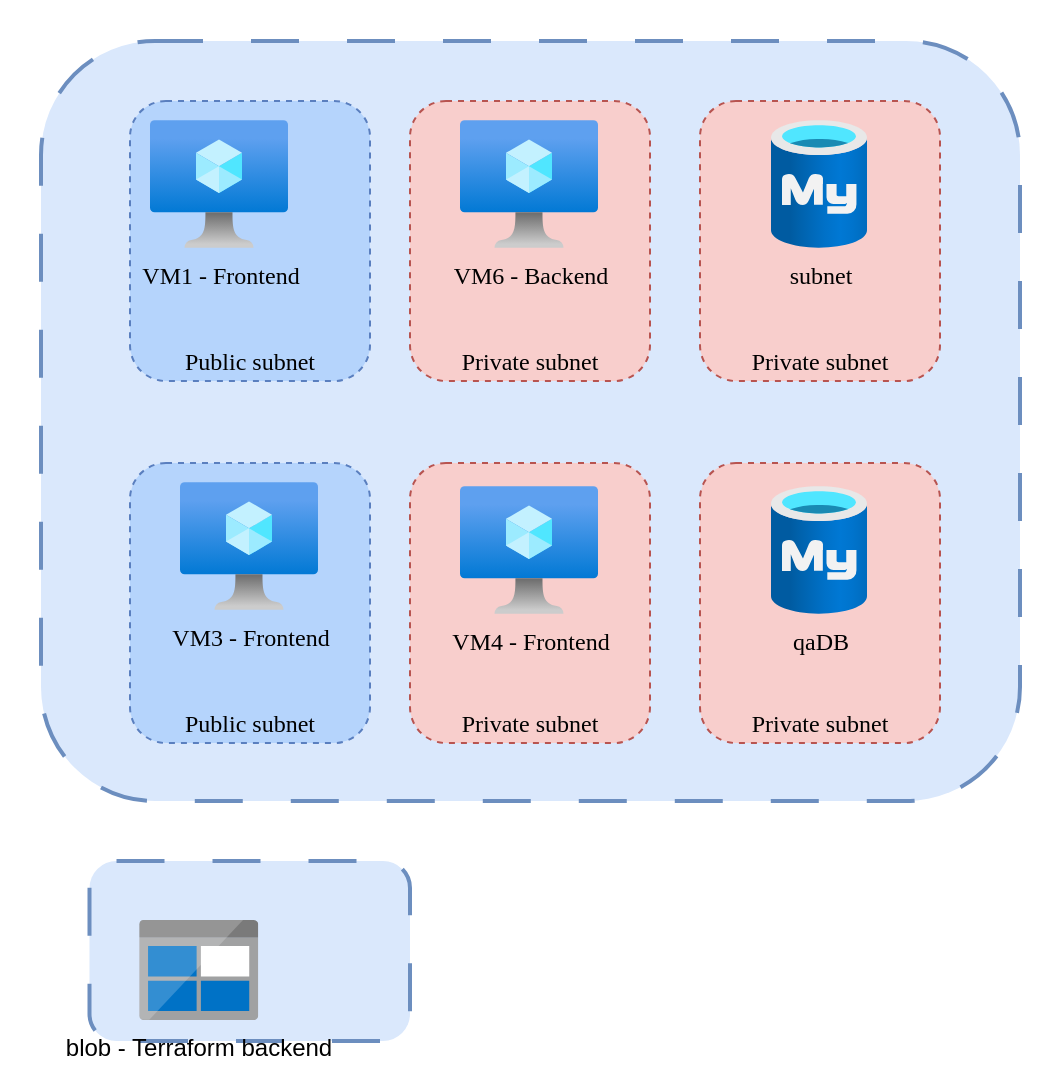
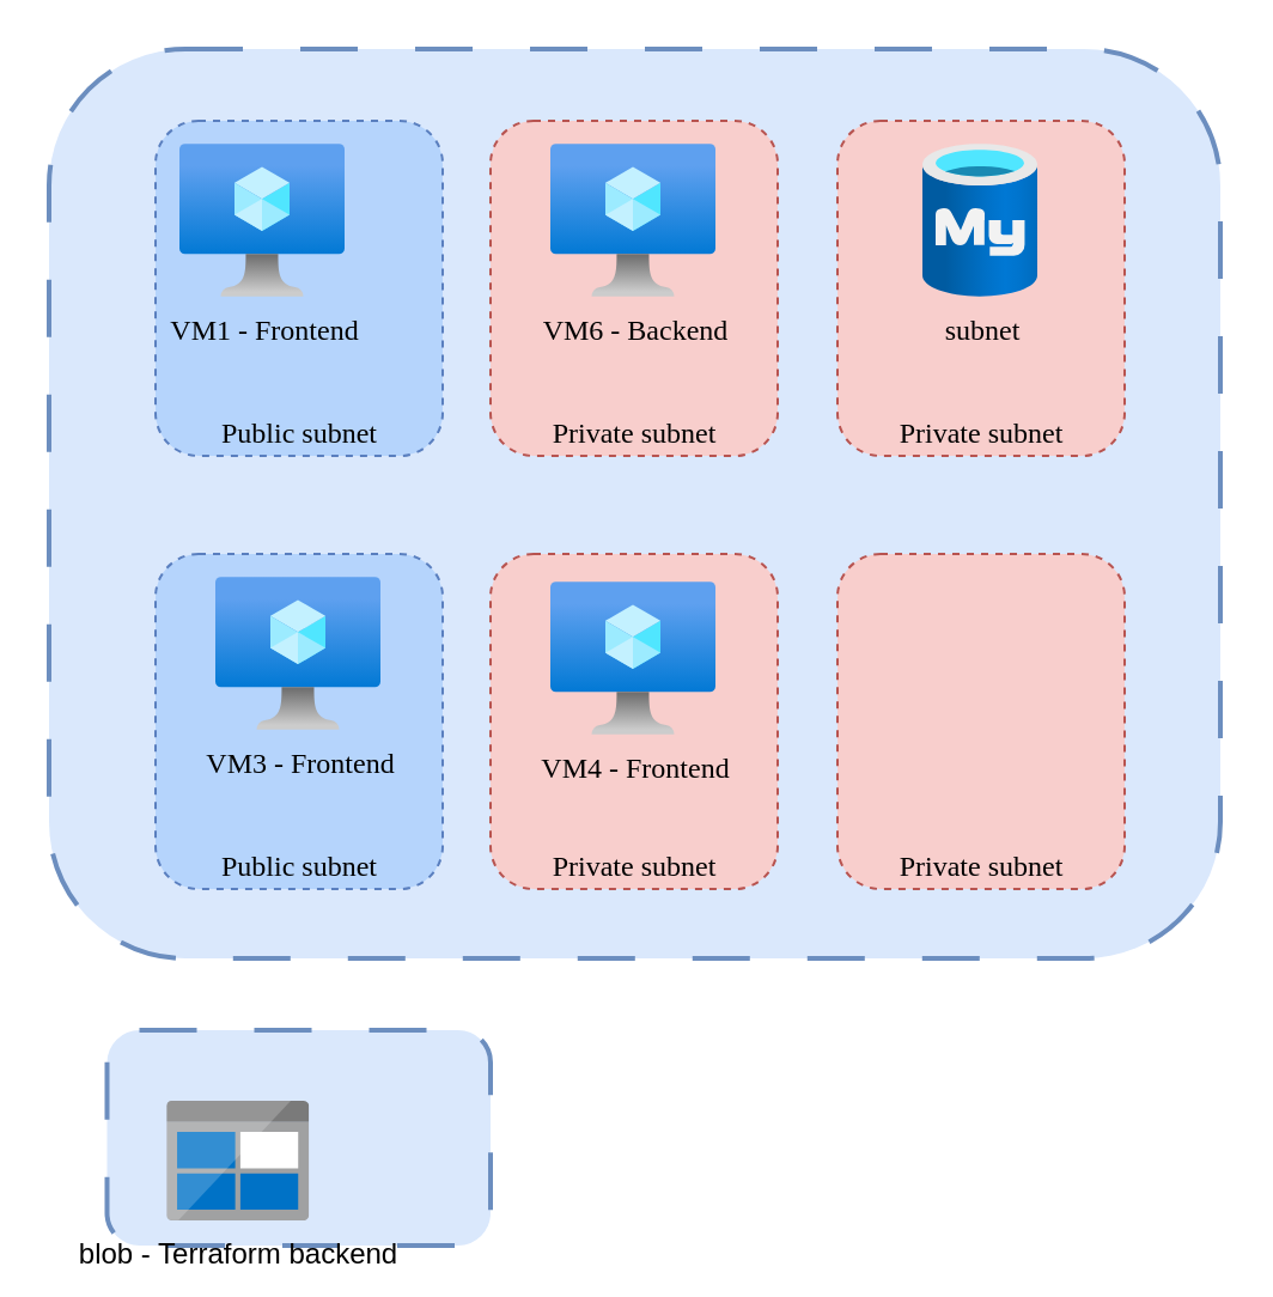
- <mxCell id="14" value="qaDB" style="image;aspect=fixed;html=1;points=[];align=center;fontSize=12;image=img/lib/azure2/databases/Azure_Database_MySQL_Server.svg;labelBackgroundColor=none;fontFamily=Lucida Console;" vertex="1" parent="12"><mxGeometry x="36" y="12" width="48" height="64" as="geometry" /></mxCell>
